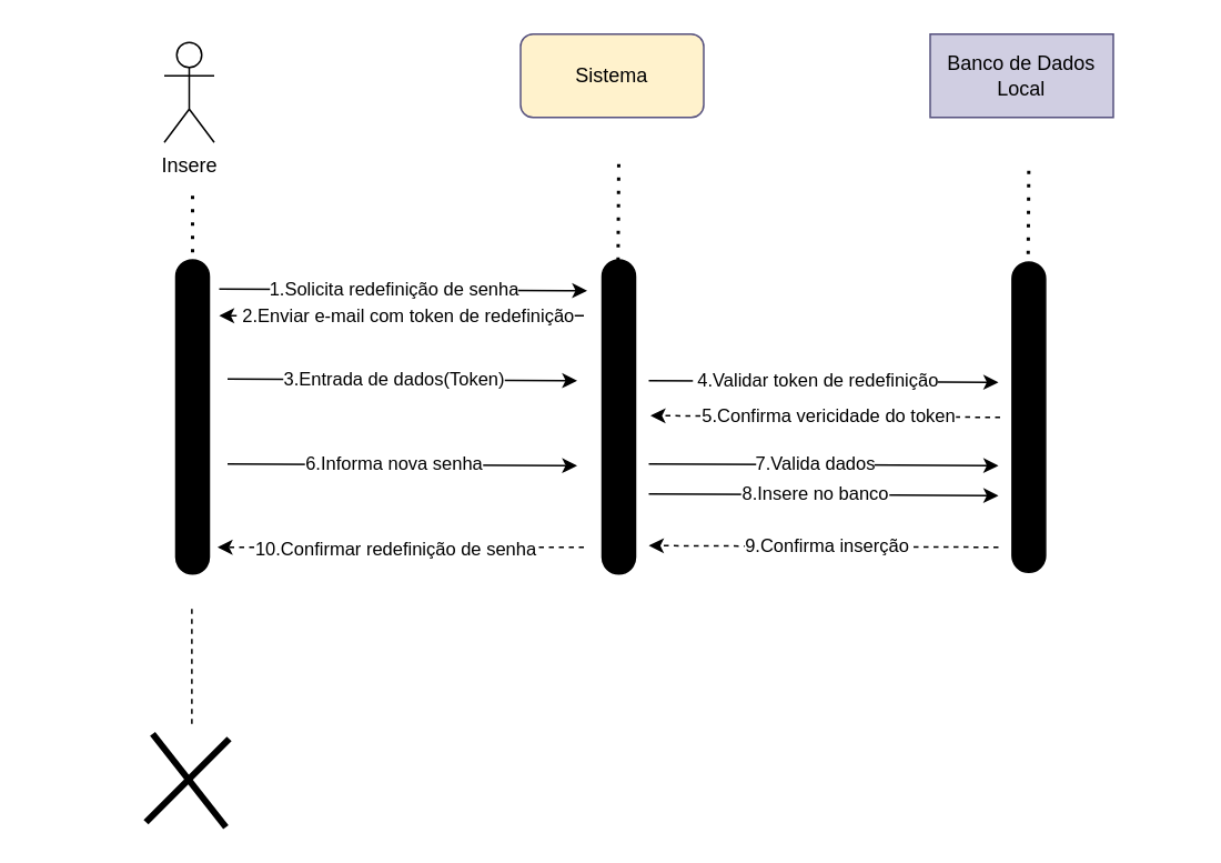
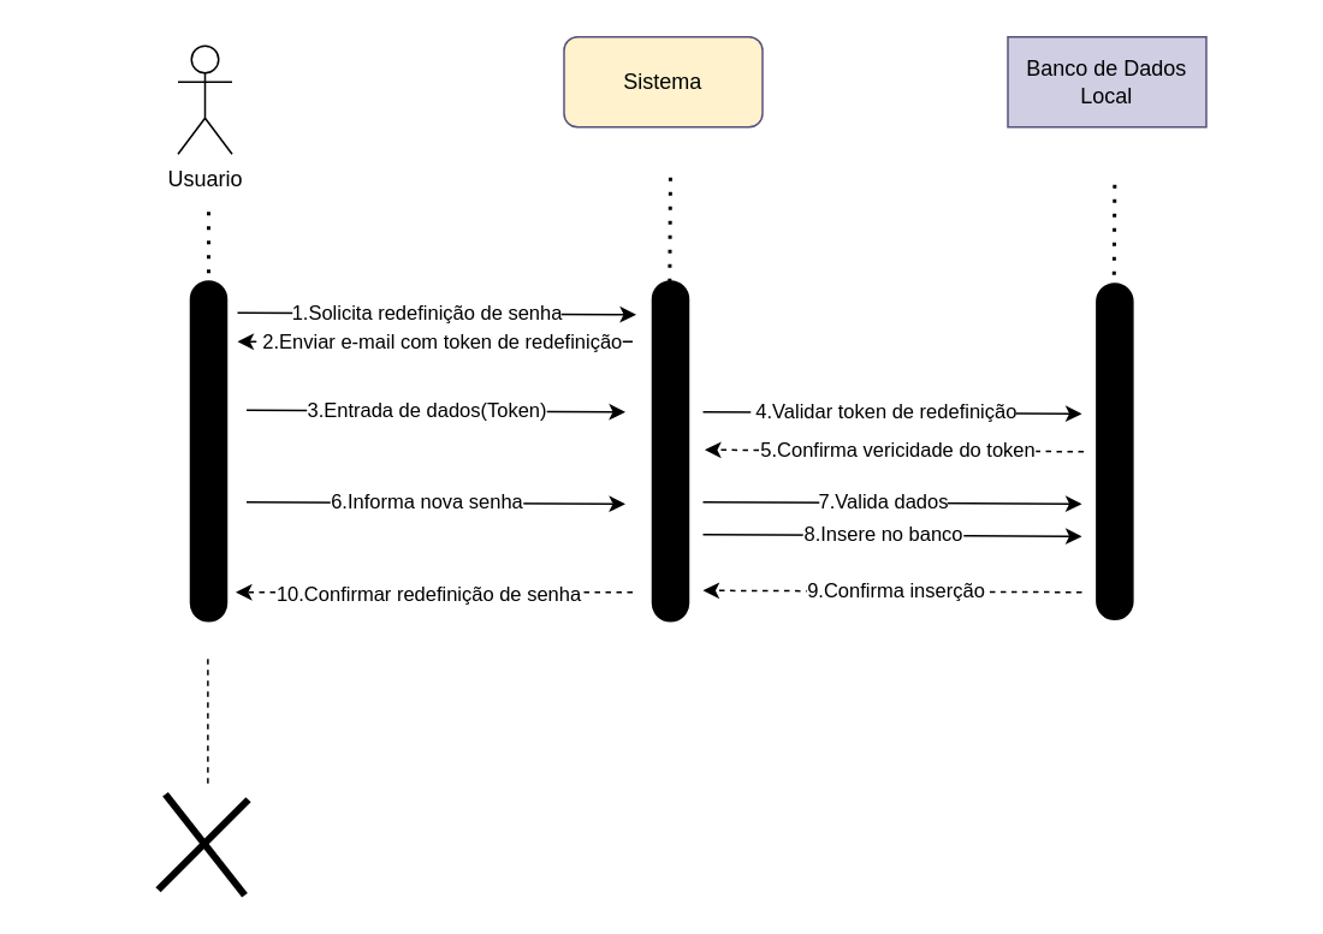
- <mxCell id="2" value="Insere" style="shape=umlActor;verticalLabelPosition=bottom;verticalAlign=top;html=1;outlineConnect=0;" vertex="1" parent="1"><mxGeometry x="98" y="25" width="30" height="60" as="geometry" /></mxCell>
+ <mxCell id="2" value="Usuario" style="shape=umlActor;verticalLabelPosition=bottom;verticalAlign=top;html=1;outlineConnect=0;" vertex="1" parent="1"><mxGeometry x="98" y="25" width="30" height="60" as="geometry" /></mxCell>
